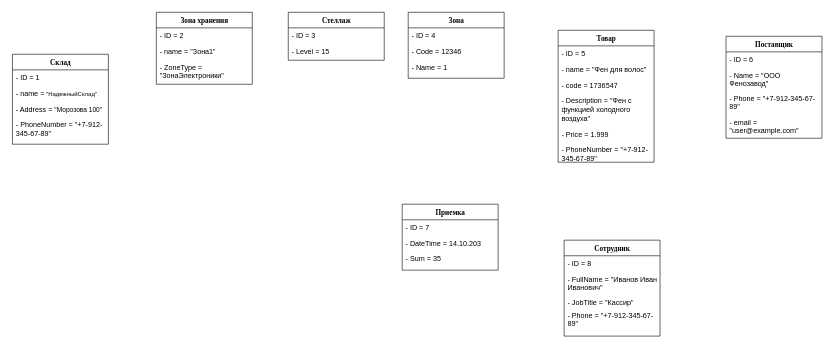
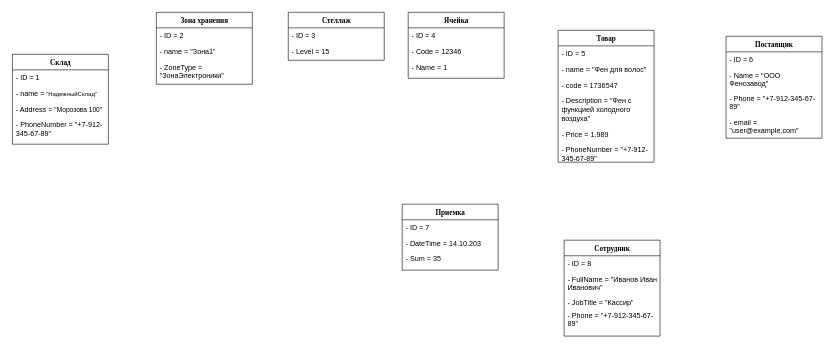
- <mxCell id="14" value="Зона" style="swimlane;html=1;fontStyle=1;align=center;verticalAlign=top;childLayout=stackLayout;horizontal=1;startSize=26;horizontalStack=0;resizeParent=1;resizeLast=0;collapsible=1;marginBottom=0;swimlaneFillColor=#ffffff;rounded=0;shadow=0;comic=0;labelBackgroundColor=none;strokeWidth=1;fillColor=none;fontFamily=Verdana;fontSize=12" vertex="1" parent="1"><mxGeometry x="680" y="20" width="160" height="110" as="geometry" /></mxCell>
+ <mxCell id="14" value="Ячейка" style="swimlane;html=1;fontStyle=1;align=center;verticalAlign=top;childLayout=stackLayout;horizontal=1;startSize=26;horizontalStack=0;resizeParent=1;resizeLast=0;collapsible=1;marginBottom=0;swimlaneFillColor=#ffffff;rounded=0;shadow=0;comic=0;labelBackgroundColor=none;strokeWidth=1;fillColor=none;fontFamily=Verdana;fontSize=12" vertex="1" parent="1"><mxGeometry x="680" y="20" width="160" height="110" as="geometry" /></mxCell>
- <mxCell id="23" value="- Price = 1.999" style="text;html=1;strokeColor=none;fillColor=none;align=left;verticalAlign=top;spacingLeft=4;spacingRight=4;whiteSpace=wrap;overflow=hidden;rotatable=0;points=[[0,0.5],[1,0.5]];portConstraint=eastwest;" vertex="1" parent="18"><mxGeometry y="160" width="160" height="26" as="geometry" /></mxCell>
+ <mxCell id="23" value="- Price = 1.989" style="text;html=1;strokeColor=none;fillColor=none;align=left;verticalAlign=top;spacingLeft=4;spacingRight=4;whiteSpace=wrap;overflow=hidden;rotatable=0;points=[[0,0.5],[1,0.5]];portConstraint=eastwest;" vertex="1" parent="18"><mxGeometry y="160" width="160" height="26" as="geometry" /></mxCell>
